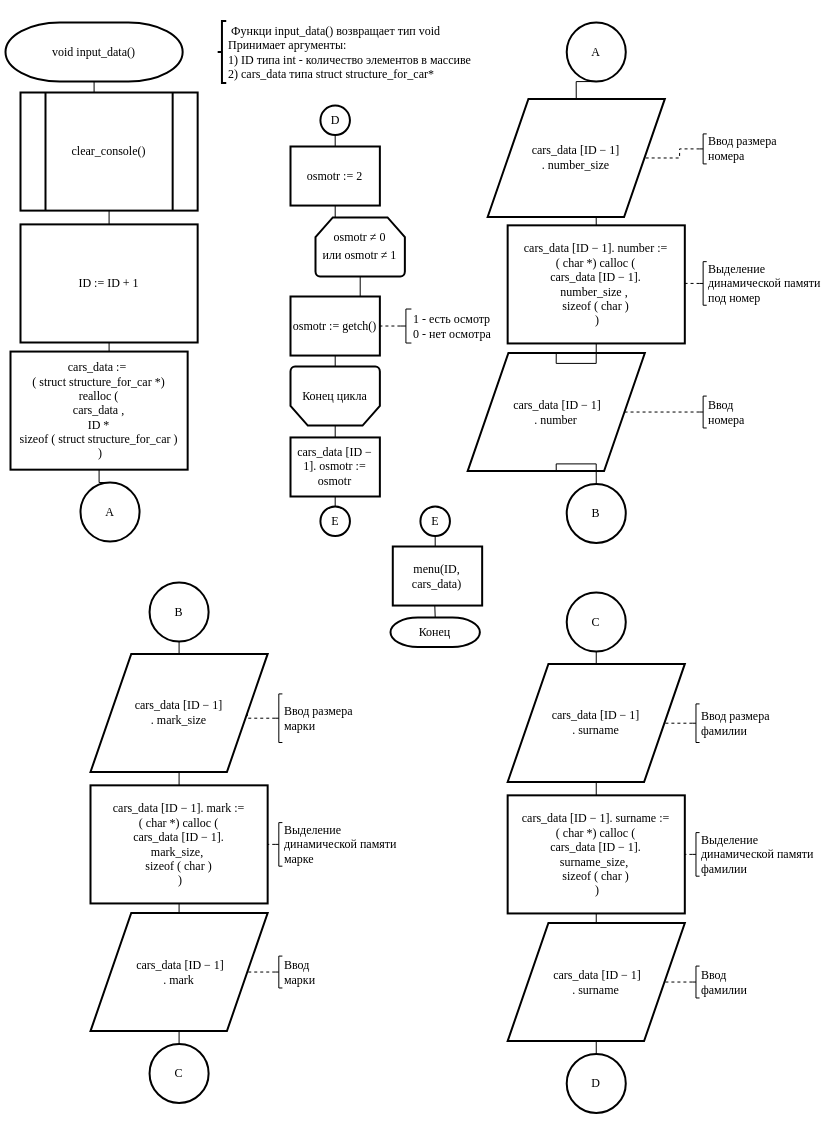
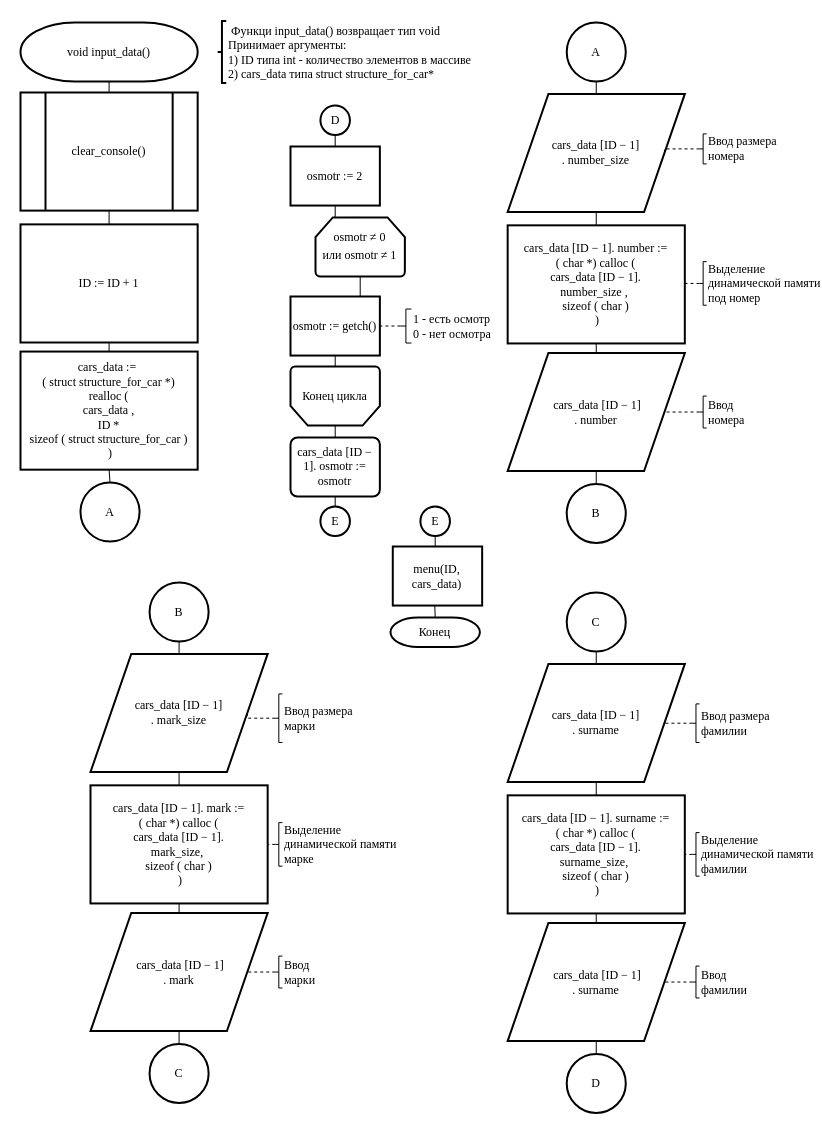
- <mxCell id="2" value="void input_data()" style="strokeWidth=2;html=1;shape=mxgraph.flowchart.terminator;whiteSpace=wrap;fontFamily=Times New Roman;" vertex="1" parent="1"><mxGeometry x="5" y="22" width="177.165" height="59.055" as="geometry" /></mxCell>
+ <mxCell id="2" value="void input_data()" style="strokeWidth=2;html=1;shape=mxgraph.flowchart.terminator;whiteSpace=wrap;fontFamily=Times New Roman;" vertex="1" parent="1"><mxGeometry x="20" y="22" width="177.165" height="59.055" as="geometry" /></mxCell>
- <mxCell id="10" value="cars_data [ID − 1]&lt;br&gt;. number_size" style="shape=parallelogram;html=1;strokeWidth=2;perimeter=parallelogramPerimeter;whiteSpace=wrap;rounded=0;arcSize=12;size=0.23;fontFamily=Times New Roman;" vertex="1" parent="1"><mxGeometry x="487.16" y="98.42" width="177.165" height="118.11" as="geometry" /></mxCell>
+ <mxCell id="10" value="cars_data [ID − 1]&lt;br&gt;. number_size" style="shape=parallelogram;html=1;strokeWidth=2;perimeter=parallelogramPerimeter;whiteSpace=wrap;rounded=0;arcSize=12;size=0.23;fontFamily=Times New Roman;" vertex="1" parent="1"><mxGeometry x="507.16" y="93.42" width="177.165" height="118.11" as="geometry" /></mxCell>
- <mxCell id="8" value="cars_data :=&amp;nbsp;&lt;br&gt;&lt;span&gt;( struct structure_for_car *)&lt;br&gt;realloc (&lt;br&gt;cars_data ,&lt;br&gt;ID *&lt;/span&gt;&lt;div&gt;sizeof ( struct structure_for_car )&lt;/div&gt;&lt;div&gt;&amp;nbsp;)&lt;/div&gt;" style="rounded=0;whiteSpace=wrap;html=1;absoluteArcSize=1;arcSize=14;strokeWidth=2;fontFamily=Times New Roman;" vertex="1" parent="1"><mxGeometry x="10" y="351.06" width="177.165" height="118.11" as="geometry" /></mxCell>
+ <mxCell id="8" value="cars_data :=&amp;nbsp;&lt;br&gt;&lt;span&gt;( struct structure_for_car *)&lt;br&gt;realloc (&lt;br&gt;cars_data ,&lt;br&gt;ID *&lt;/span&gt;&lt;div&gt;sizeof ( struct structure_for_car )&lt;/div&gt;&lt;div&gt;&amp;nbsp;)&lt;/div&gt;" style="rounded=0;whiteSpace=wrap;html=1;absoluteArcSize=1;arcSize=14;strokeWidth=2;fontFamily=Times New Roman;" vertex="1" parent="1"><mxGeometry x="20" y="351.06" width="177.165" height="118.11" as="geometry" /></mxCell>
- <mxCell id="15" value="&amp;nbsp;cars_data [ID − 1]&lt;br&gt;. number" style="shape=parallelogram;html=1;strokeWidth=2;perimeter=parallelogramPerimeter;whiteSpace=wrap;rounded=0;arcSize=12;size=0.23;fontFamily=Times New Roman;" vertex="1" parent="1"><mxGeometry x="467.16" y="352.48" width="177.165" height="118.11" as="geometry" /></mxCell>
+ <mxCell id="15" value="&amp;nbsp;cars_data [ID − 1]&lt;br&gt;. number" style="shape=parallelogram;html=1;strokeWidth=2;perimeter=parallelogramPerimeter;whiteSpace=wrap;rounded=0;arcSize=12;size=0.23;fontFamily=Times New Roman;" vertex="1" parent="1"><mxGeometry x="507.16" y="352.48" width="177.165" height="118.11" as="geometry" /></mxCell>
- <mxCell id="65" value="&lt;div&gt;cars_data [ID − 1]&lt;span&gt;. osmotr := osmotr&lt;/span&gt;&lt;/div&gt;" style="rounded=0;whiteSpace=wrap;html=1;absoluteArcSize=1;arcSize=14;strokeWidth=2;fontFamily=Times New Roman;" vertex="1" parent="1"><mxGeometry x="290" y="436.95" width="89.37" height="59.055" as="geometry" /></mxCell>
+ <mxCell id="65" value="&lt;div&gt;cars_data [ID − 1]&lt;span&gt;. osmotr := osmotr&lt;/span&gt;&lt;/div&gt;" style="whiteSpace=wrap;html=1;absoluteArcSize=1;arcSize=14;strokeWidth=2;fontFamily=Times New Roman;rounded=1;" vertex="1" parent="1"><mxGeometry x="290" y="436.95" width="89.37" height="59.055" as="geometry" /></mxCell>
